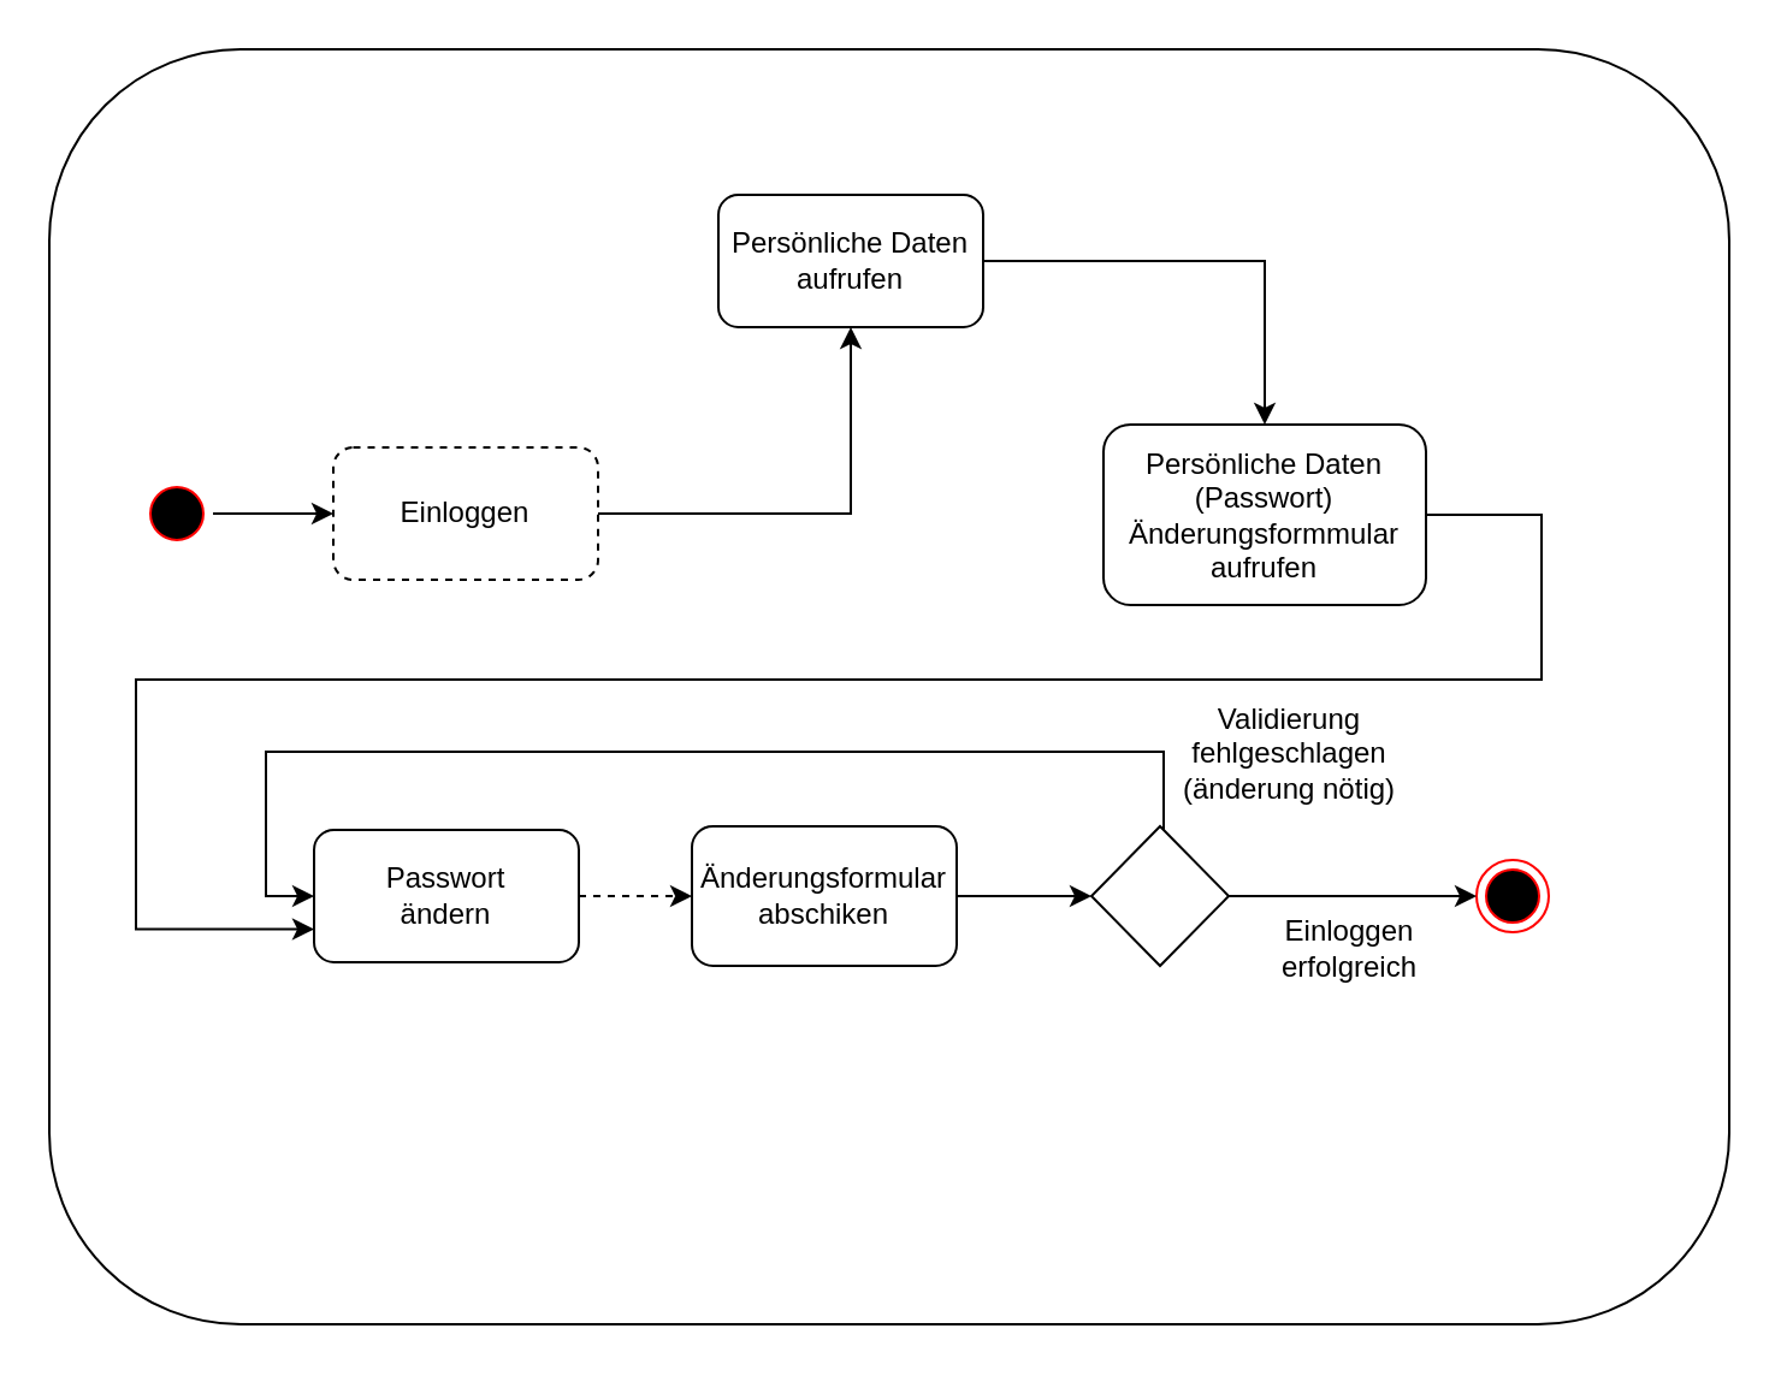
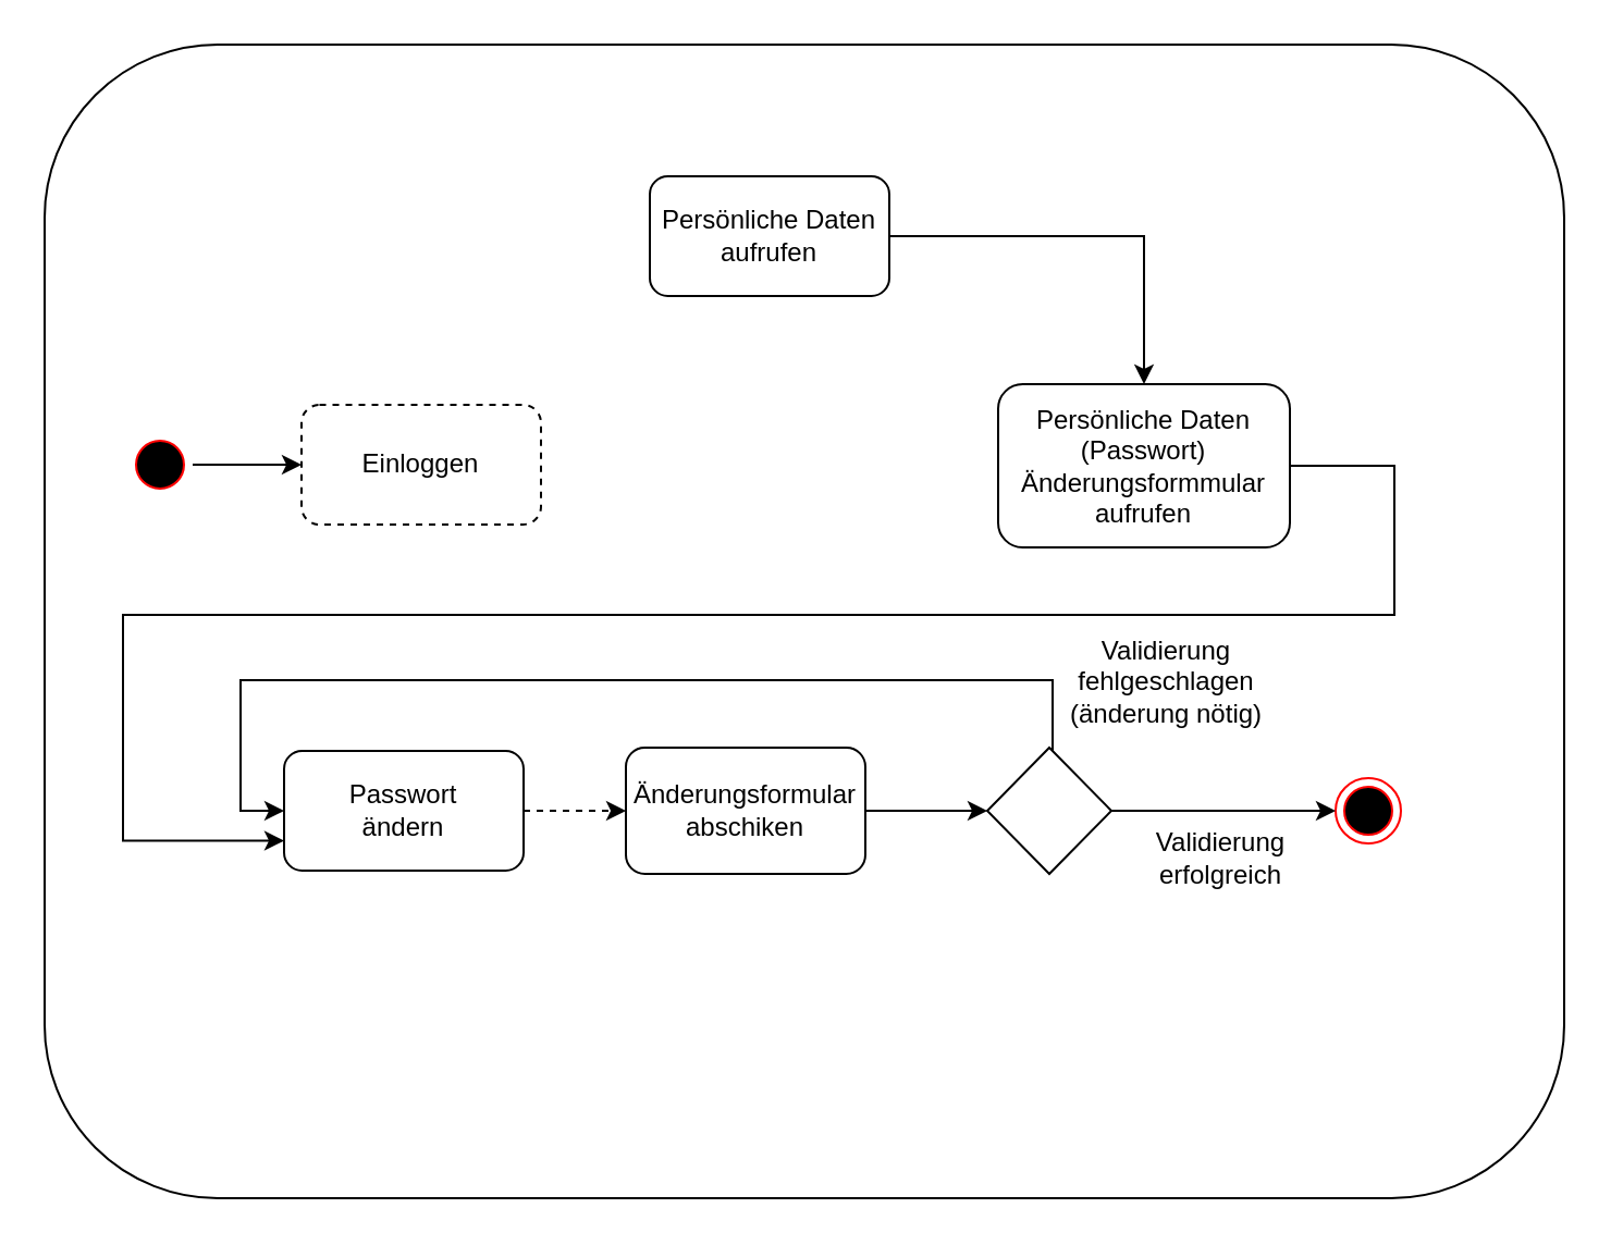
- <mxCell id="6" style="edgeStyle=orthogonalEdgeStyle;rounded=0;orthogonalLoop=1;jettySize=auto;html=1;" parent="1" source="7" target="9" edge="1"><mxGeometry relative="1" as="geometry" /></mxCell>
- <mxCell id="21" value="&lt;div&gt;Einloggen &lt;br&gt;&lt;/div&gt;&lt;div&gt;erfolgreich&lt;br&gt;&lt;/div&gt;" style="text;html=1;strokeColor=none;fillColor=none;align=center;verticalAlign=middle;whiteSpace=wrap;rounded=0;" vertex="1" parent="1"><mxGeometry x="491" y="376" width="139" height="36" as="geometry" /></mxCell>
+ <mxCell id="21" value="&lt;div&gt;Validierung &lt;br&gt;&lt;/div&gt;&lt;div&gt;erfolgreich&lt;br&gt;&lt;/div&gt;" style="text;html=1;strokeColor=none;fillColor=none;align=center;verticalAlign=middle;whiteSpace=wrap;rounded=0;" vertex="1" parent="1"><mxGeometry x="491" y="376" width="139" height="36" as="geometry" /></mxCell>
